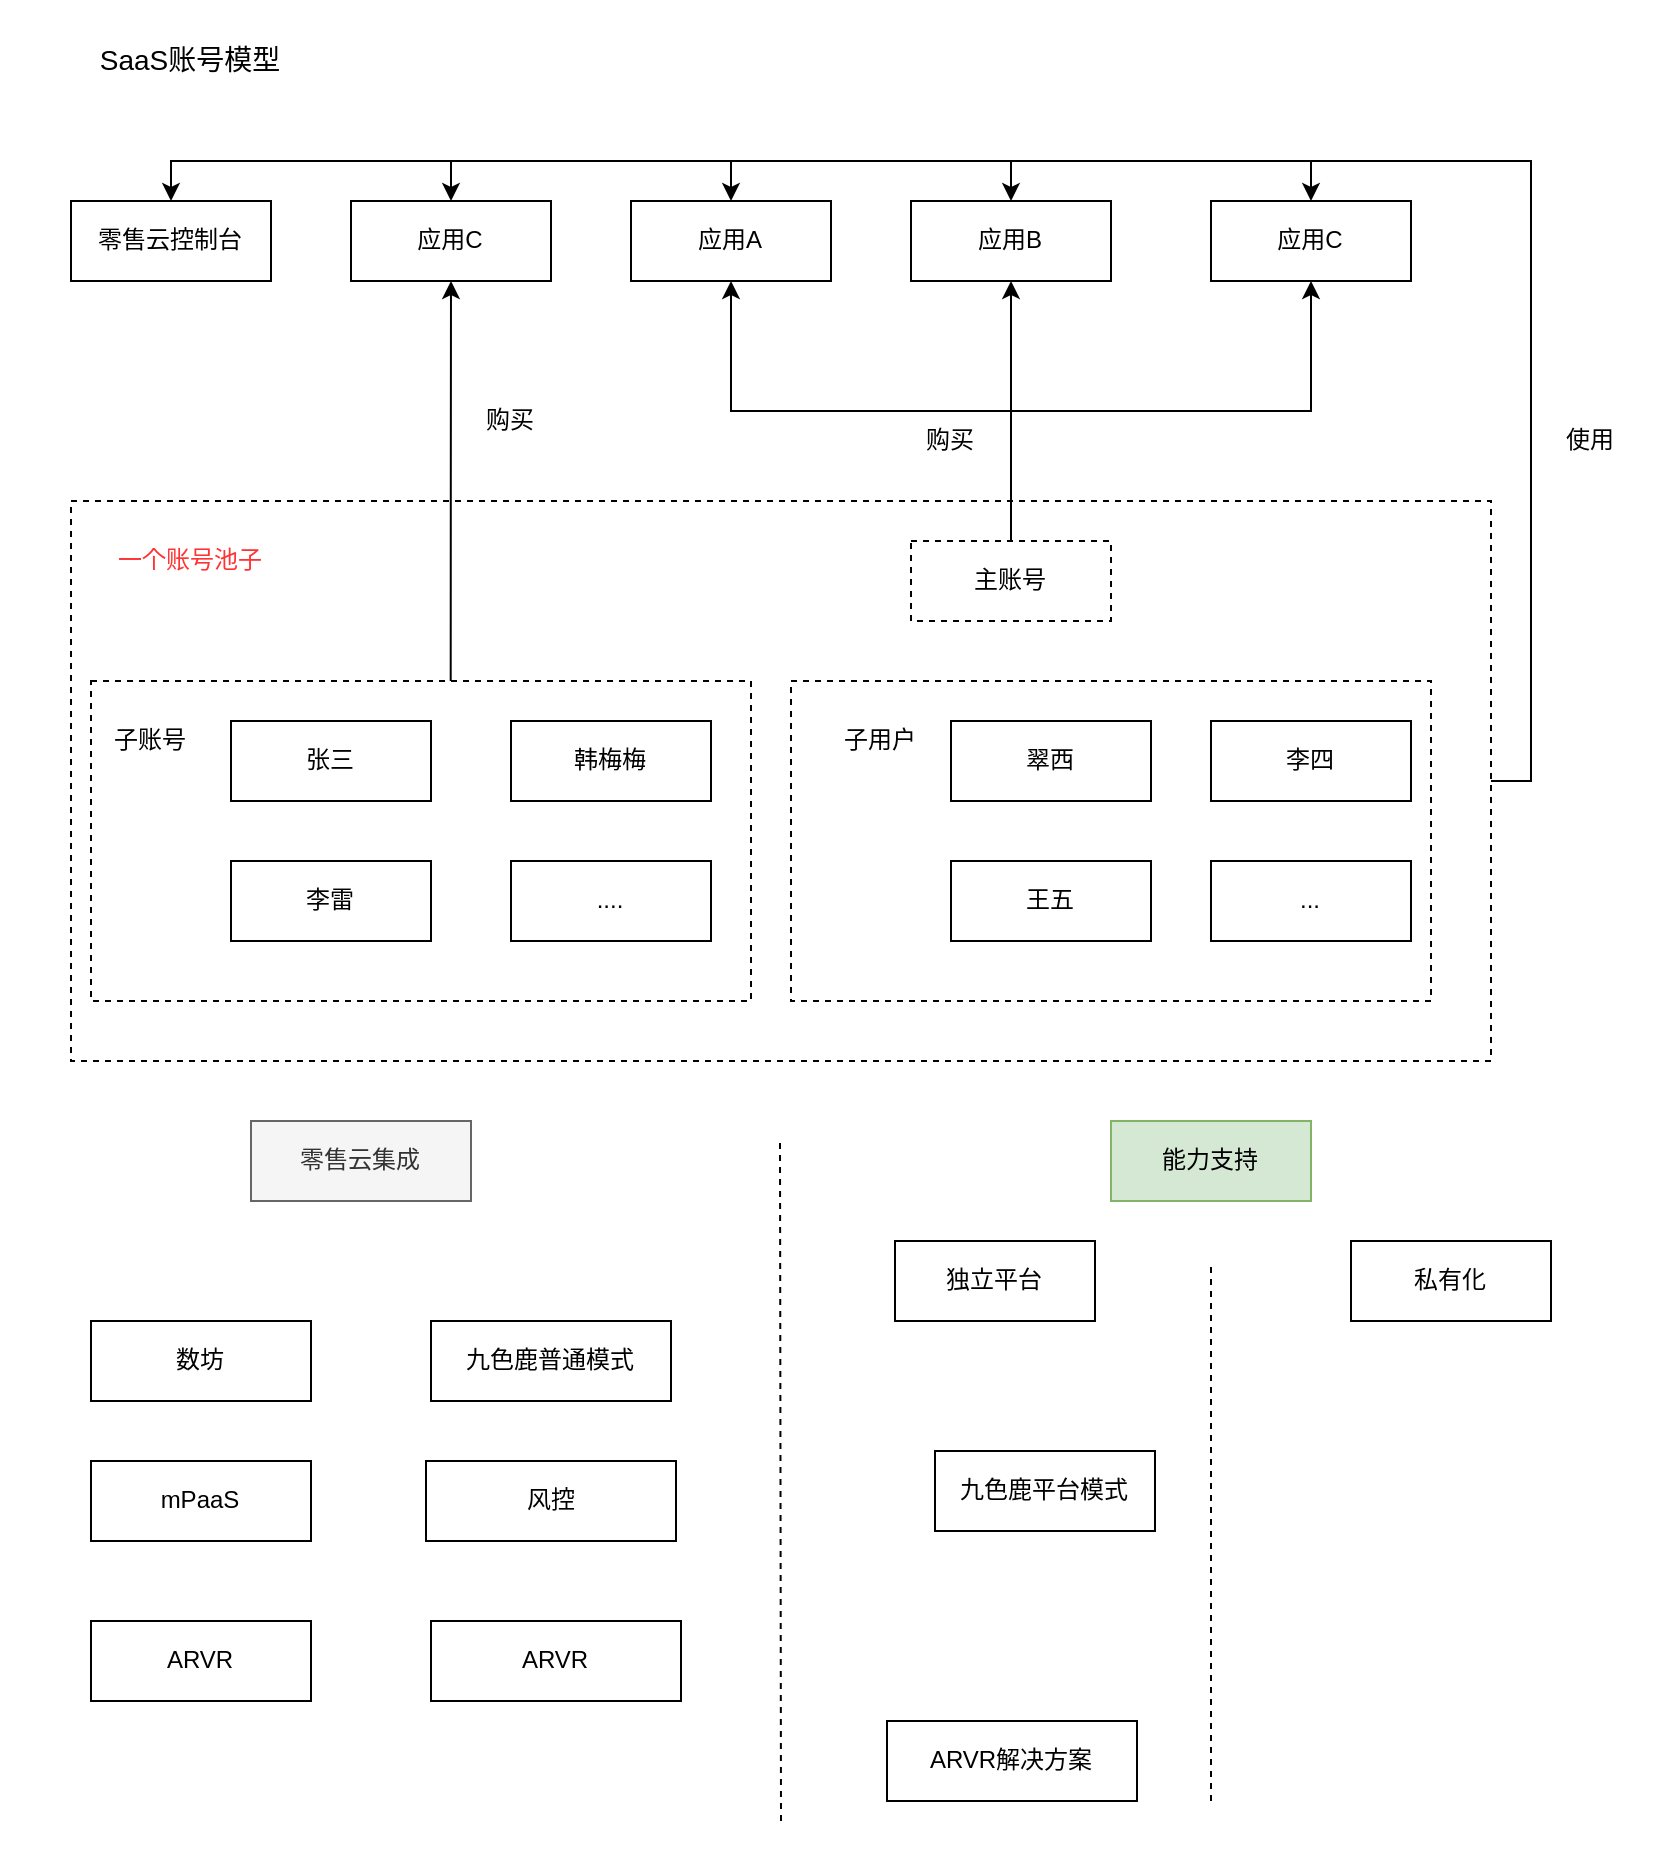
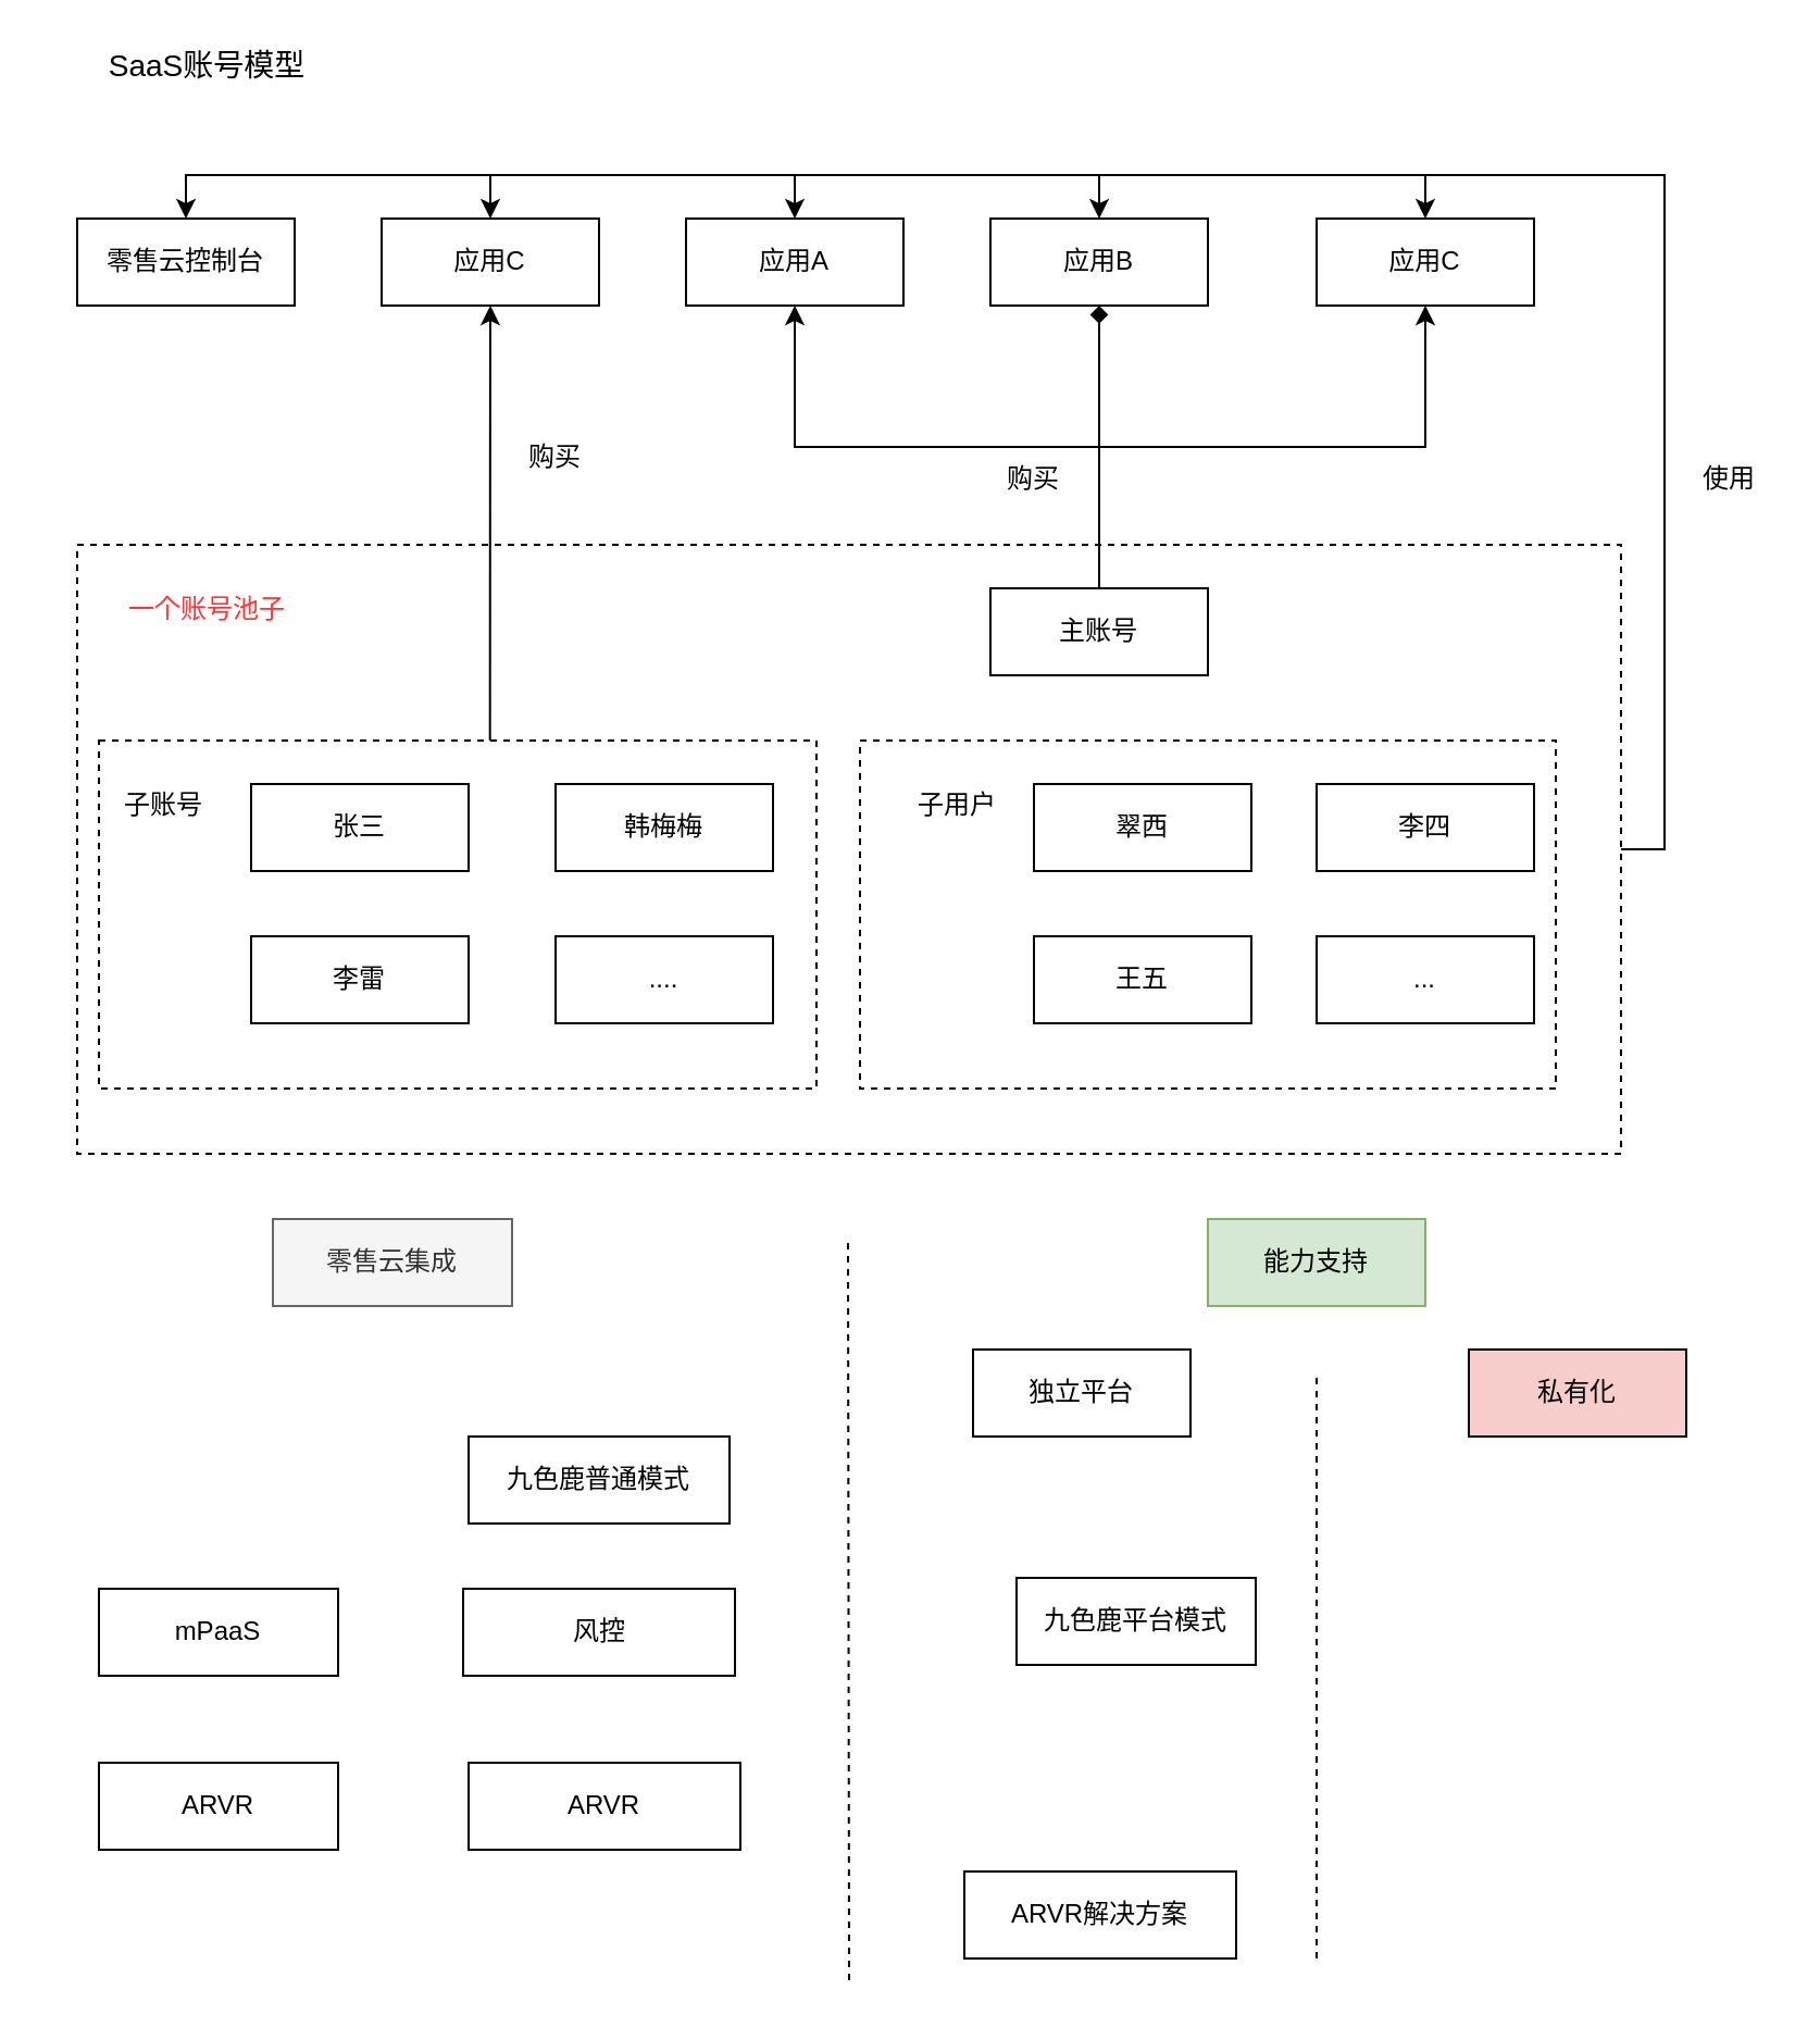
- <mxCell id="11" style="edgeStyle=orthogonalEdgeStyle;rounded=0;orthogonalLoop=1;jettySize=auto;html=1;exitX=0.5;exitY=0;exitDx=0;exitDy=0;entryX=0.5;entryY=1;entryDx=0;entryDy=0;" parent="1" source="13" target="27" edge="1"><mxGeometry relative="1" as="geometry" /></mxCell>
+ <mxCell id="11" style="edgeStyle=orthogonalEdgeStyle;rounded=0;orthogonalLoop=1;jettySize=auto;html=1;exitX=0.5;exitY=0;exitDx=0;exitDy=0;entryX=0.5;entryY=1;entryDx=0;entryDy=0;endArrow=diamond;" parent="1" source="13" target="27" edge="1"><mxGeometry relative="1" as="geometry" /></mxCell>
- <mxCell id="13" value="主账号" style="rounded=0;whiteSpace=wrap;html=1;dashed=1;" parent="1" vertex="1"><mxGeometry x="455" y="270" width="100" height="40" as="geometry" /></mxCell>
+ <mxCell id="13" value="主账号" style="rounded=0;whiteSpace=wrap;html=1;" parent="1" vertex="1"><mxGeometry x="455" y="270" width="100" height="40" as="geometry" /></mxCell>
- <mxCell id="35" value="私有化" style="rounded=0;whiteSpace=wrap;html=1;" parent="1" vertex="1"><mxGeometry x="675" y="620" width="100" height="40" as="geometry" /></mxCell>
+ <mxCell id="35" value="私有化" style="rounded=0;whiteSpace=wrap;html=1;fillColor=#f8cecc;" parent="1" vertex="1"><mxGeometry x="675" y="620" width="100" height="40" as="geometry" /></mxCell>
- <mxCell id="37" value="数坊" style="rounded=0;whiteSpace=wrap;html=1;" parent="1" vertex="1"><mxGeometry x="45" y="660" width="110" height="40" as="geometry" /></mxCell>
